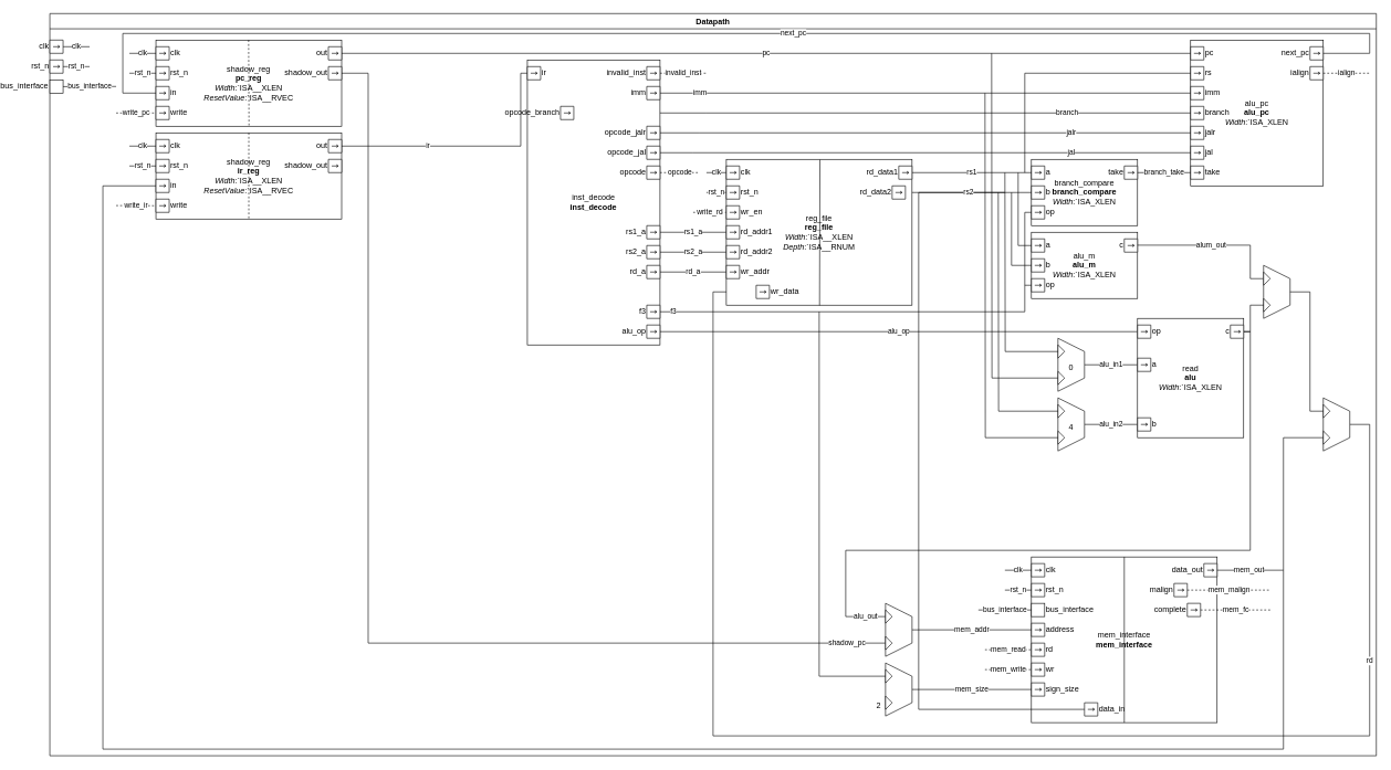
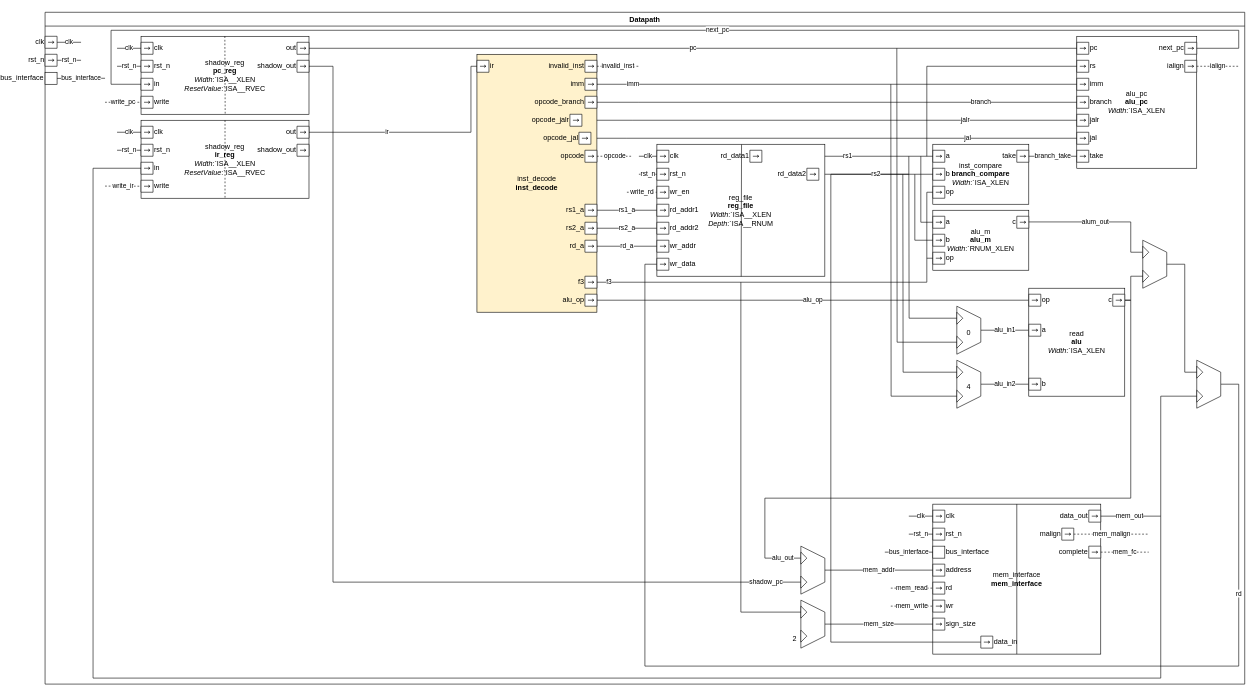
- <mxCell id="119" value="opcode_branch" style="shape=mxgraph.uml25.inputPin;html=1;points=[[0,0.5],[1,0.5]];flipH=1;labelPosition=left;verticalLabelPosition=middle;align=right;verticalAlign=middle;" vertex="1" parent="6"><mxGeometry x="790" y="160" width="20" height="20" as="geometry" /></mxCell>
+ <mxCell id="119" value="opcode_branch" style="shape=mxgraph.uml25.inputPin;html=1;points=[[0,0.5],[1,0.5]];flipH=1;labelPosition=left;verticalLabelPosition=middle;align=right;verticalAlign=middle;" vertex="1" parent="6"><mxGeometry x="920" y="160" width="20" height="20" as="geometry" /></mxCell>
- <mxCell id="118" value="opcode_jalr" style="shape=mxgraph.uml25.inputPin;html=1;points=[[0,0.5],[1,0.5]];flipH=1;labelPosition=left;verticalLabelPosition=middle;align=right;verticalAlign=middle;" vertex="1" parent="6"><mxGeometry x="920" y="190" width="20" height="20" as="geometry" /></mxCell>
+ <mxCell id="118" value="opcode_jalr" style="shape=mxgraph.uml25.inputPin;html=1;points=[[0,0.5],[1,0.5]];flipH=1;labelPosition=left;verticalLabelPosition=middle;align=right;verticalAlign=middle;" vertex="1" parent="6"><mxGeometry x="895" y="190" width="20" height="20" as="geometry" /></mxCell>
- <mxCell id="117" value="opcode_jal" style="shape=mxgraph.uml25.inputPin;html=1;points=[[0,0.5],[1,0.5]];flipH=1;labelPosition=left;verticalLabelPosition=middle;align=right;verticalAlign=middle;" vertex="1" parent="6"><mxGeometry x="920" y="220" width="20" height="20" as="geometry" /></mxCell>
+ <mxCell id="117" value="opcode_jal" style="shape=mxgraph.uml25.inputPin;html=1;points=[[0,0.5],[1,0.5]];flipH=1;labelPosition=left;verticalLabelPosition=middle;align=right;verticalAlign=middle;" vertex="1" parent="6"><mxGeometry x="910" y="220" width="20" height="20" as="geometry" /></mxCell>
- <mxCell id="129" value="rd_data1" style="shape=mxgraph.uml25.inputPin;html=1;points=[[0,0.5],[1,0.5]];flipH=1;labelPosition=left;verticalLabelPosition=middle;align=right;verticalAlign=middle;" vertex="1" parent="126"><mxGeometry x="260" y="10" width="20" height="20" as="geometry" /></mxCell>
+ <mxCell id="129" value="rd_data1" style="shape=mxgraph.uml25.inputPin;html=1;points=[[0,0.5],[1,0.5]];flipH=1;labelPosition=left;verticalLabelPosition=middle;align=right;verticalAlign=middle;" vertex="1" parent="126"><mxGeometry x="155" y="10" width="20" height="20" as="geometry" /></mxCell>
- <mxCell id="46" value="branch_compare&lt;br&gt;&lt;b&gt;branch_compare&lt;br&gt;&lt;/b&gt;&lt;i&gt;Width&lt;/i&gt;:`ISA_XLEN" style="rounded=0;whiteSpace=wrap;html=1;" vertex="1" parent="45"><mxGeometry width="160" height="100" as="geometry" /></mxCell>
+ <mxCell id="46" value="inst_compare&lt;br&gt;&lt;b&gt;branch_compare&lt;br&gt;&lt;/b&gt;&lt;i&gt;Width&lt;/i&gt;:`ISA_XLEN" style="rounded=0;whiteSpace=wrap;html=1;" vertex="1" parent="45"><mxGeometry width="160" height="100" as="geometry" /></mxCell>
- <mxCell id="112" value="inst_decode&lt;br&gt;&lt;b&gt;inst_decode&lt;/b&gt;" style="rounded=0;whiteSpace=wrap;html=1;" vertex="1" parent="6"><mxGeometry x="740" y="90" width="200" height="430" as="geometry" /></mxCell>
+ <mxCell id="112" value="inst_decode&lt;br&gt;&lt;b&gt;inst_decode&lt;/b&gt;" style="rounded=0;whiteSpace=wrap;html=1;fillColor=#fff2cc;" vertex="1" parent="6"><mxGeometry x="740" y="90" width="200" height="430" as="geometry" /></mxCell>
- <mxCell id="40" value="alu_m&lt;br&gt;&lt;b&gt;alu_m&lt;br&gt;&lt;/b&gt;&lt;i&gt;Width&lt;/i&gt;:`ISA_XLEN" style="rounded=0;whiteSpace=wrap;html=1;" vertex="1" parent="39"><mxGeometry width="160" height="100" as="geometry" /></mxCell>
+ <mxCell id="40" value="alu_m&lt;br&gt;&lt;b&gt;alu_m&lt;br&gt;&lt;/b&gt;&lt;i&gt;Width&lt;/i&gt;:`RNUM_XLEN" style="rounded=0;whiteSpace=wrap;html=1;" vertex="1" parent="39"><mxGeometry width="160" height="100" as="geometry" /></mxCell>
- <mxCell id="130" value="wr_data" style="shape=mxgraph.uml25.inputPin;html=1;points=[[0,0.5],[1,0.5]];flipH=1;labelPosition=right;verticalLabelPosition=middle;align=left;verticalAlign=middle;" vertex="1" parent="126"><mxGeometry x="45" y="190" width="20" height="20" as="geometry" /></mxCell>
+ <mxCell id="130" value="wr_data" style="shape=mxgraph.uml25.inputPin;html=1;points=[[0,0.5],[1,0.5]];flipH=1;labelPosition=right;verticalLabelPosition=middle;align=left;verticalAlign=middle;" vertex="1" parent="126"><mxGeometry y="190" width="20" height="20" as="geometry" /></mxCell>
- <mxCell id="27" value="complete" style="shape=mxgraph.uml25.inputPin;html=1;points=[[0,0.5],[1,0.5]];flipH=1;labelPosition=left;verticalLabelPosition=middle;align=right;verticalAlign=middle;" vertex="1" parent="25"><mxGeometry x="235" y="70" width="20" height="20" as="geometry" /></mxCell>
+ <mxCell id="27" value="complete" style="shape=mxgraph.uml25.inputPin;html=1;points=[[0,0.5],[1,0.5]];flipH=1;labelPosition=left;verticalLabelPosition=middle;align=right;verticalAlign=middle;" vertex="1" parent="25"><mxGeometry x="260" y="70" width="20" height="20" as="geometry" /></mxCell>
